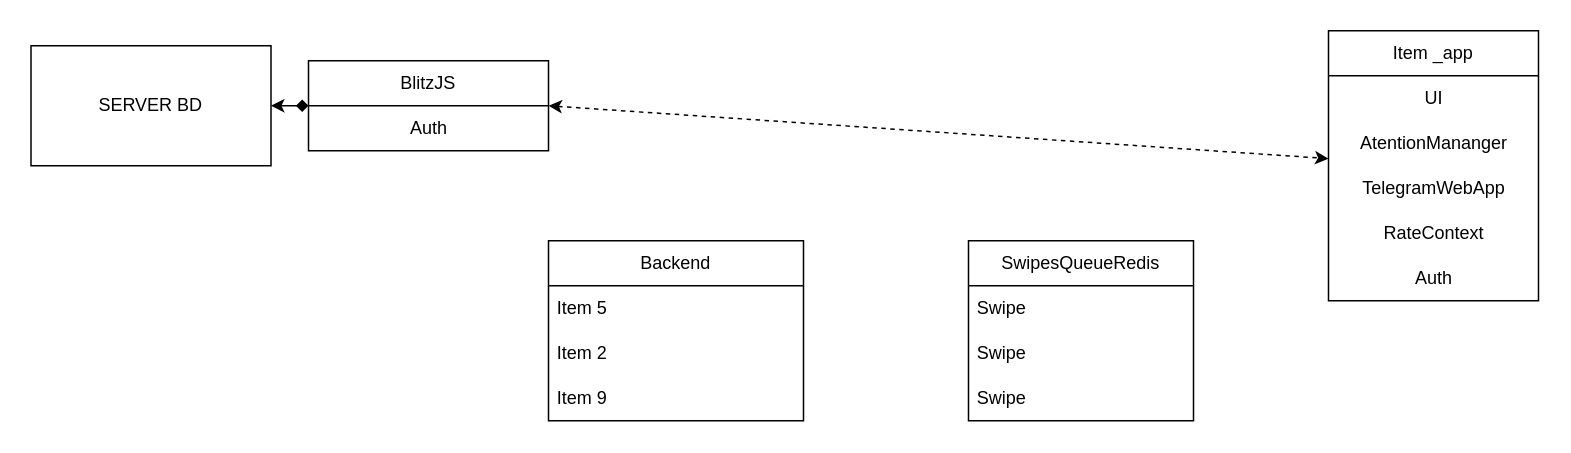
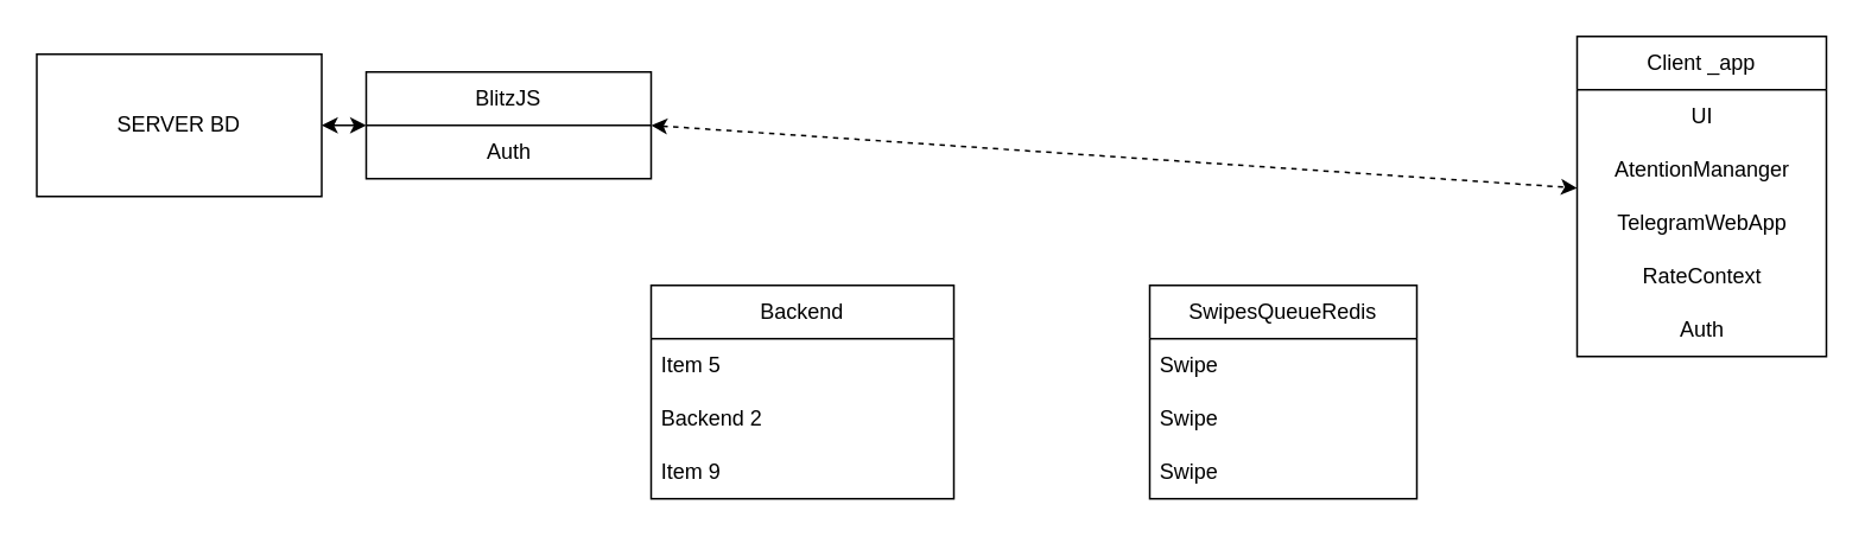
- <mxCell id="4" value="Item _app" style="swimlane;fontStyle=0;childLayout=stackLayout;horizontal=1;startSize=30;horizontalStack=0;resizeParent=1;resizeParentMax=0;resizeLast=0;collapsible=1;marginBottom=0;whiteSpace=wrap;html=1;" vertex="1" parent="1"><mxGeometry x="885" y="20" width="140" height="180" as="geometry" /></mxCell>
+ <mxCell id="4" value="Client _app" style="swimlane;fontStyle=0;childLayout=stackLayout;horizontal=1;startSize=30;horizontalStack=0;resizeParent=1;resizeParentMax=0;resizeLast=0;collapsible=1;marginBottom=0;whiteSpace=wrap;html=1;" vertex="1" parent="1"><mxGeometry x="885" y="20" width="140" height="180" as="geometry" /></mxCell>
- <mxCell id="19" value="" style="endArrow=diamond;startArrow=classic;html=1;rounded=0;exitX=1;exitY=0.5;exitDx=0;exitDy=0;entryX=0;entryY=0.5;entryDx=0;entryDy=0;" edge="1" parent="1" source="10" target="2"><mxGeometry width="50" height="50" relative="1" as="geometry"><mxPoint x="365" y="330" as="sourcePoint" /><mxPoint x="215" y="90" as="targetPoint" /></mxGeometry></mxCell>
+ <mxCell id="19" value="" style="endArrow=classic;startArrow=classic;html=1;rounded=0;exitX=1;exitY=0.5;exitDx=0;exitDy=0;entryX=0;entryY=0.5;entryDx=0;entryDy=0;" edge="1" parent="1" source="10" target="2"><mxGeometry width="50" height="50" relative="1" as="geometry"><mxPoint x="365" y="330" as="sourcePoint" /><mxPoint x="215" y="90" as="targetPoint" /></mxGeometry></mxCell>
- <mxCell id="17" value="Item 2" style="text;strokeColor=none;fillColor=none;align=left;verticalAlign=middle;spacingLeft=4;spacingRight=4;overflow=hidden;points=[[0,0.5],[1,0.5]];portConstraint=eastwest;rotatable=0;whiteSpace=wrap;html=1;" vertex="1" parent="15"><mxGeometry y="60" width="170" height="30" as="geometry" /></mxCell>
+ <mxCell id="17" value="Backend 2" style="text;strokeColor=none;fillColor=none;align=left;verticalAlign=middle;spacingLeft=4;spacingRight=4;overflow=hidden;points=[[0,0.5],[1,0.5]];portConstraint=eastwest;rotatable=0;whiteSpace=wrap;html=1;" vertex="1" parent="15"><mxGeometry y="60" width="170" height="30" as="geometry" /></mxCell>
